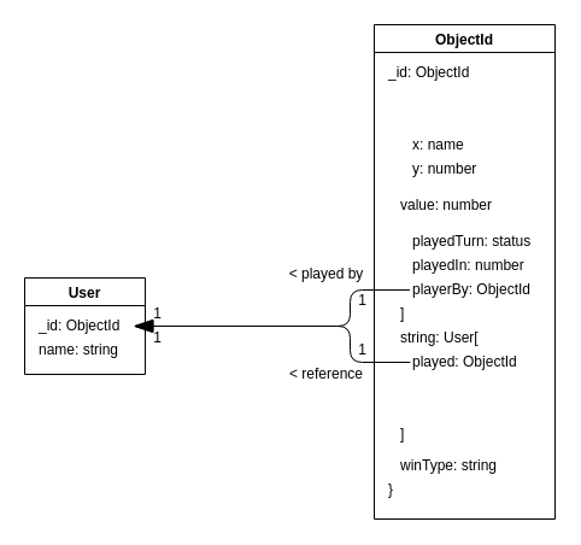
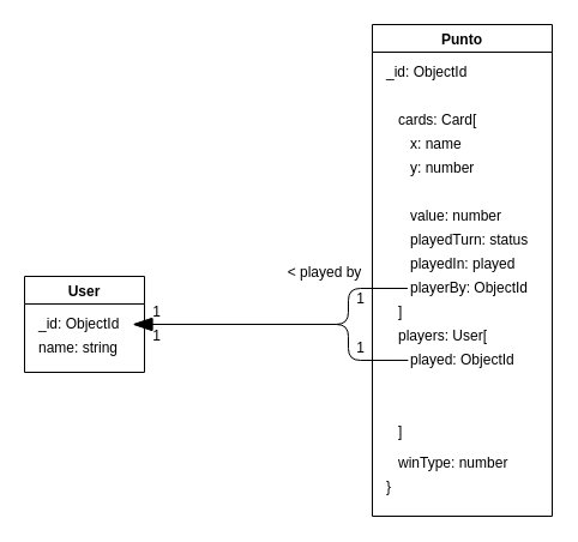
- <mxCell id="2" value="ObjectId" style="swimlane;hachureGap=4;pointerEvents=0;startSize=23;" vertex="1" parent="1"><mxGeometry x="310" y="20" width="150" height="410" as="geometry" /></mxCell>
+ <mxCell id="2" value="Punto" style="swimlane;hachureGap=4;pointerEvents=0;startSize=23;" vertex="1" parent="1"><mxGeometry x="310" y="20" width="150" height="410" as="geometry" /></mxCell>
+ <mxCell id="5" value="cards: Card[" style="text;html=1;align=left;verticalAlign=middle;resizable=0;points=[];autosize=1;strokeColor=none;fillColor=none;" vertex="1" parent="2"><mxGeometry x="20" y="70" width="80" height="20" as="geometry" /></mxCell>
- <mxCell id="15" value="value: number" style="text;html=1;align=left;verticalAlign=middle;resizable=0;points=[];autosize=1;strokeColor=none;fillColor=none;" vertex="1" parent="2"><mxGeometry x="20" y="140" width="90" height="20" as="geometry" /></mxCell>
+ <mxCell id="15" value="value: number" style="text;html=1;align=left;verticalAlign=middle;resizable=0;points=[];autosize=1;strokeColor=none;fillColor=none;" vertex="1" parent="2"><mxGeometry x="30" y="150" width="90" height="20" as="geometry" /></mxCell>
- <mxCell id="12" value="playedIn: number" style="text;html=1;align=left;verticalAlign=middle;resizable=0;points=[];autosize=1;strokeColor=none;fillColor=none;" vertex="1" parent="2"><mxGeometry x="30" y="190" width="110" height="20" as="geometry" /></mxCell>
+ <mxCell id="12" value="playedIn: played" style="text;html=1;align=left;verticalAlign=middle;resizable=0;points=[];autosize=1;strokeColor=none;fillColor=none;" vertex="1" parent="2"><mxGeometry x="30" y="190" width="110" height="20" as="geometry" /></mxCell>
- <mxCell id="6" value="string: User[" style="text;html=1;align=left;verticalAlign=middle;resizable=0;points=[];autosize=1;strokeColor=none;fillColor=none;" vertex="1" parent="2"><mxGeometry x="20" y="250" width="90" height="20" as="geometry" /></mxCell>
+ <mxCell id="6" value="players: User[" style="text;html=1;align=left;verticalAlign=middle;resizable=0;points=[];autosize=1;strokeColor=none;fillColor=none;" vertex="1" parent="2"><mxGeometry x="20" y="250" width="90" height="20" as="geometry" /></mxCell>
- <mxCell id="27" value="&amp;lt; reference" style="text;html=1;align=center;verticalAlign=middle;resizable=0;points=[];autosize=1;strokeColor=none;fillColor=none;" vertex="1" parent="1"><mxGeometry x="230" y="300" width="80" height="20" as="geometry" /></mxCell>
- <mxCell id="16" value="winType: string" style="text;html=1;align=left;verticalAlign=middle;resizable=0;points=[];autosize=1;strokeColor=none;fillColor=none;" vertex="1" parent="2"><mxGeometry x="20" y="356" width="100" height="20" as="geometry" /></mxCell>
+ <mxCell id="16" value="winType: number" style="text;html=1;align=left;verticalAlign=middle;resizable=0;points=[];autosize=1;strokeColor=none;fillColor=none;" vertex="1" parent="2"><mxGeometry x="20" y="356" width="100" height="20" as="geometry" /></mxCell>
